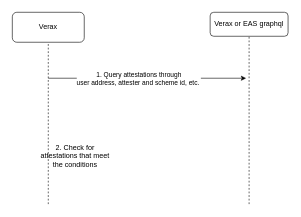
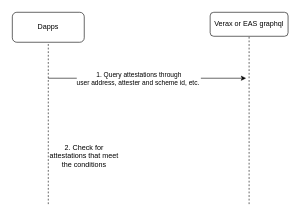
- <mxCell id="2" value="Verax" style="rounded=1;whiteSpace=wrap;html=1;" vertex="1" parent="1"><mxGeometry x="20" y="20" width="120" height="50" as="geometry" /></mxCell>
+ <mxCell id="2" value="Dapps" style="rounded=1;whiteSpace=wrap;html=1;" vertex="1" parent="1"><mxGeometry x="20" y="20" width="120" height="50" as="geometry" /></mxCell>
- <mxCell id="8" value="2.&amp;nbsp;Check for attestations that meet the conditions" style="text;html=1;strokeColor=none;fillColor=none;align=center;verticalAlign=middle;whiteSpace=wrap;rounded=0;" vertex="1" parent="1"><mxGeometry x="65" y="230" width="120" height="60" as="geometry" /></mxCell>
+ <mxCell id="8" value="2.&amp;nbsp;Check for attestations that meet the conditions" style="text;html=1;strokeColor=none;fillColor=none;align=center;verticalAlign=middle;whiteSpace=wrap;rounded=0;" vertex="1" parent="1"><mxGeometry x="80" y="230" width="120" height="60" as="geometry" /></mxCell>
